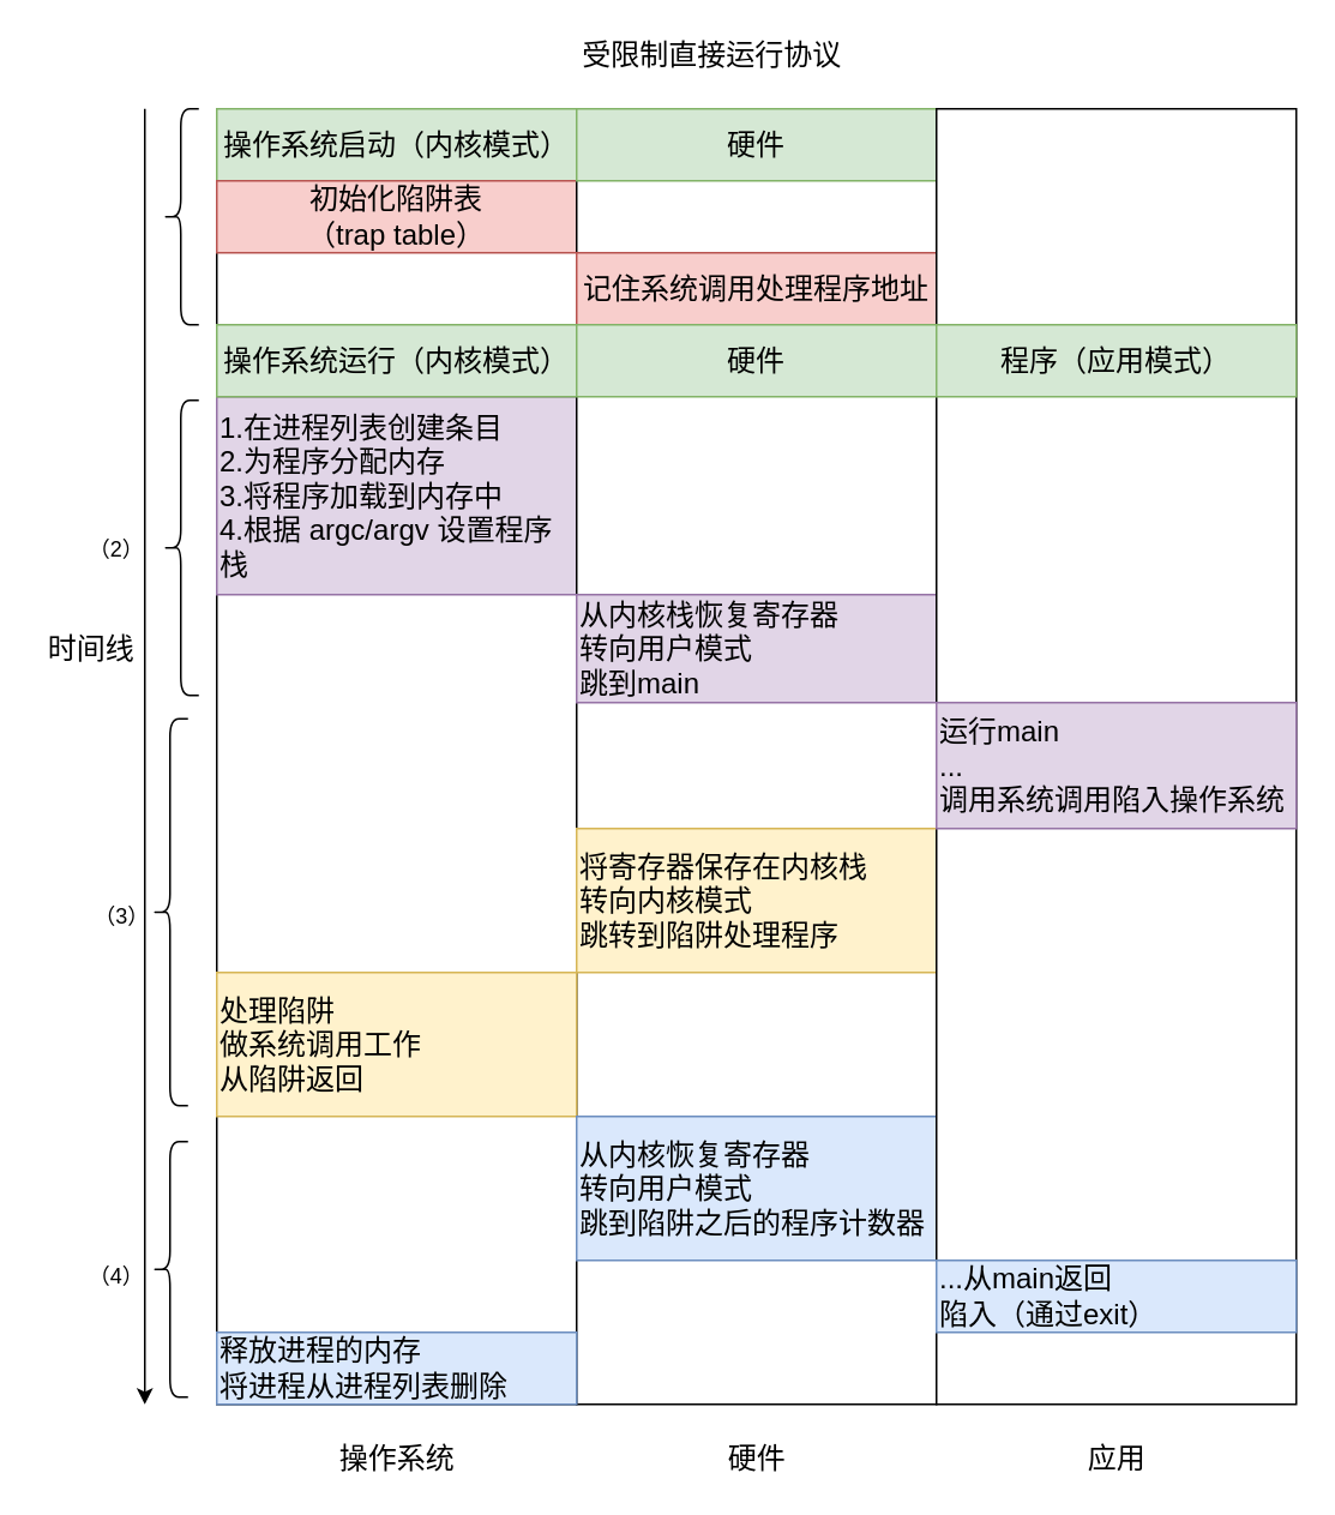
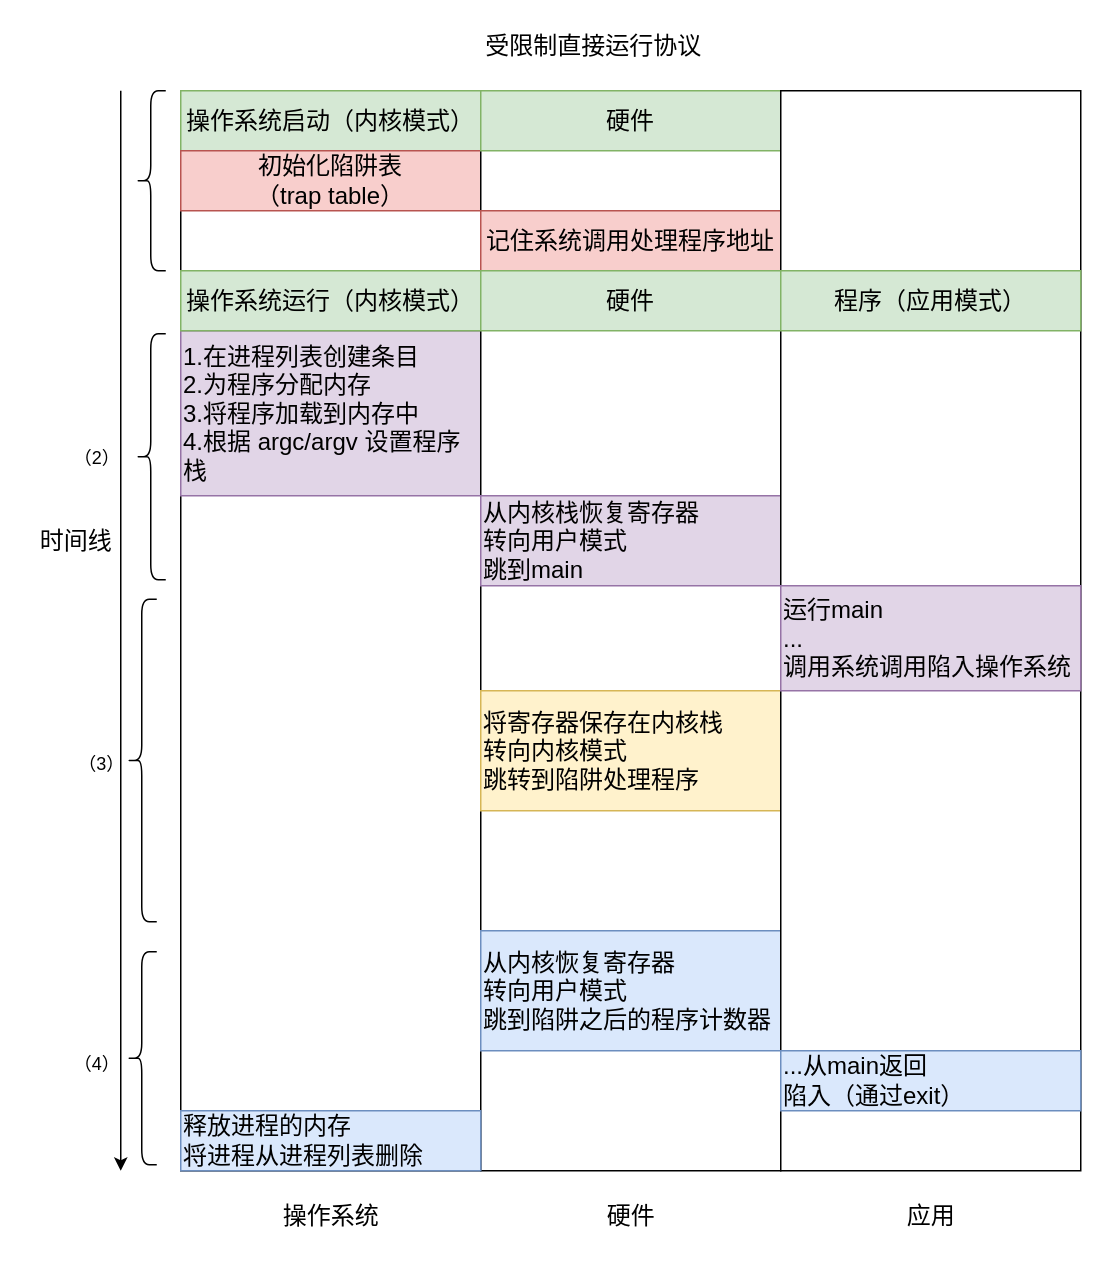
- <mxCell id="16" value="&lt;span style=&quot;font-size: 16px&quot;&gt;处理陷阱&lt;br&gt;做系统调用工作&lt;br&gt;从陷阱返回&lt;br&gt;&lt;/span&gt;" style="rounded=0;whiteSpace=wrap;html=1;fillColor=#fff2cc;strokeColor=#d6b656;align=left;" vertex="1" parent="1"><mxGeometry x="120" y="540" width="200" height="80" as="geometry" /></mxCell>
